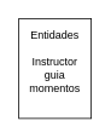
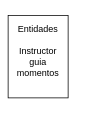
- <mxCell id="2" value="Entidades&lt;div&gt;&lt;br&gt;&lt;/div&gt;&lt;div&gt;Instructor&lt;/div&gt;&lt;div&gt;guia&lt;/div&gt;&lt;div&gt;momentos&lt;/div&gt;&lt;div&gt;&lt;br&gt;&lt;/div&gt;" style="rounded=0;whiteSpace=wrap;html=1;" vertex="1" parent="1"><mxGeometry x="20" y="20" width="80" height="110" as="geometry" /></mxCell>
+ <mxCell id="2" value="Entidades&lt;div&gt;&lt;br&gt;&lt;/div&gt;&lt;div&gt;Instructor&lt;/div&gt;&lt;div&gt;guia&lt;/div&gt;&lt;div&gt;momentos&lt;/div&gt;&lt;div&gt;&lt;br&gt;&lt;/div&gt;" style="rounded=0;whiteSpace=wrap;html=1;" vertex="1" parent="1"><mxGeometry x="10" y="20" width="80" height="110" as="geometry" /></mxCell>
